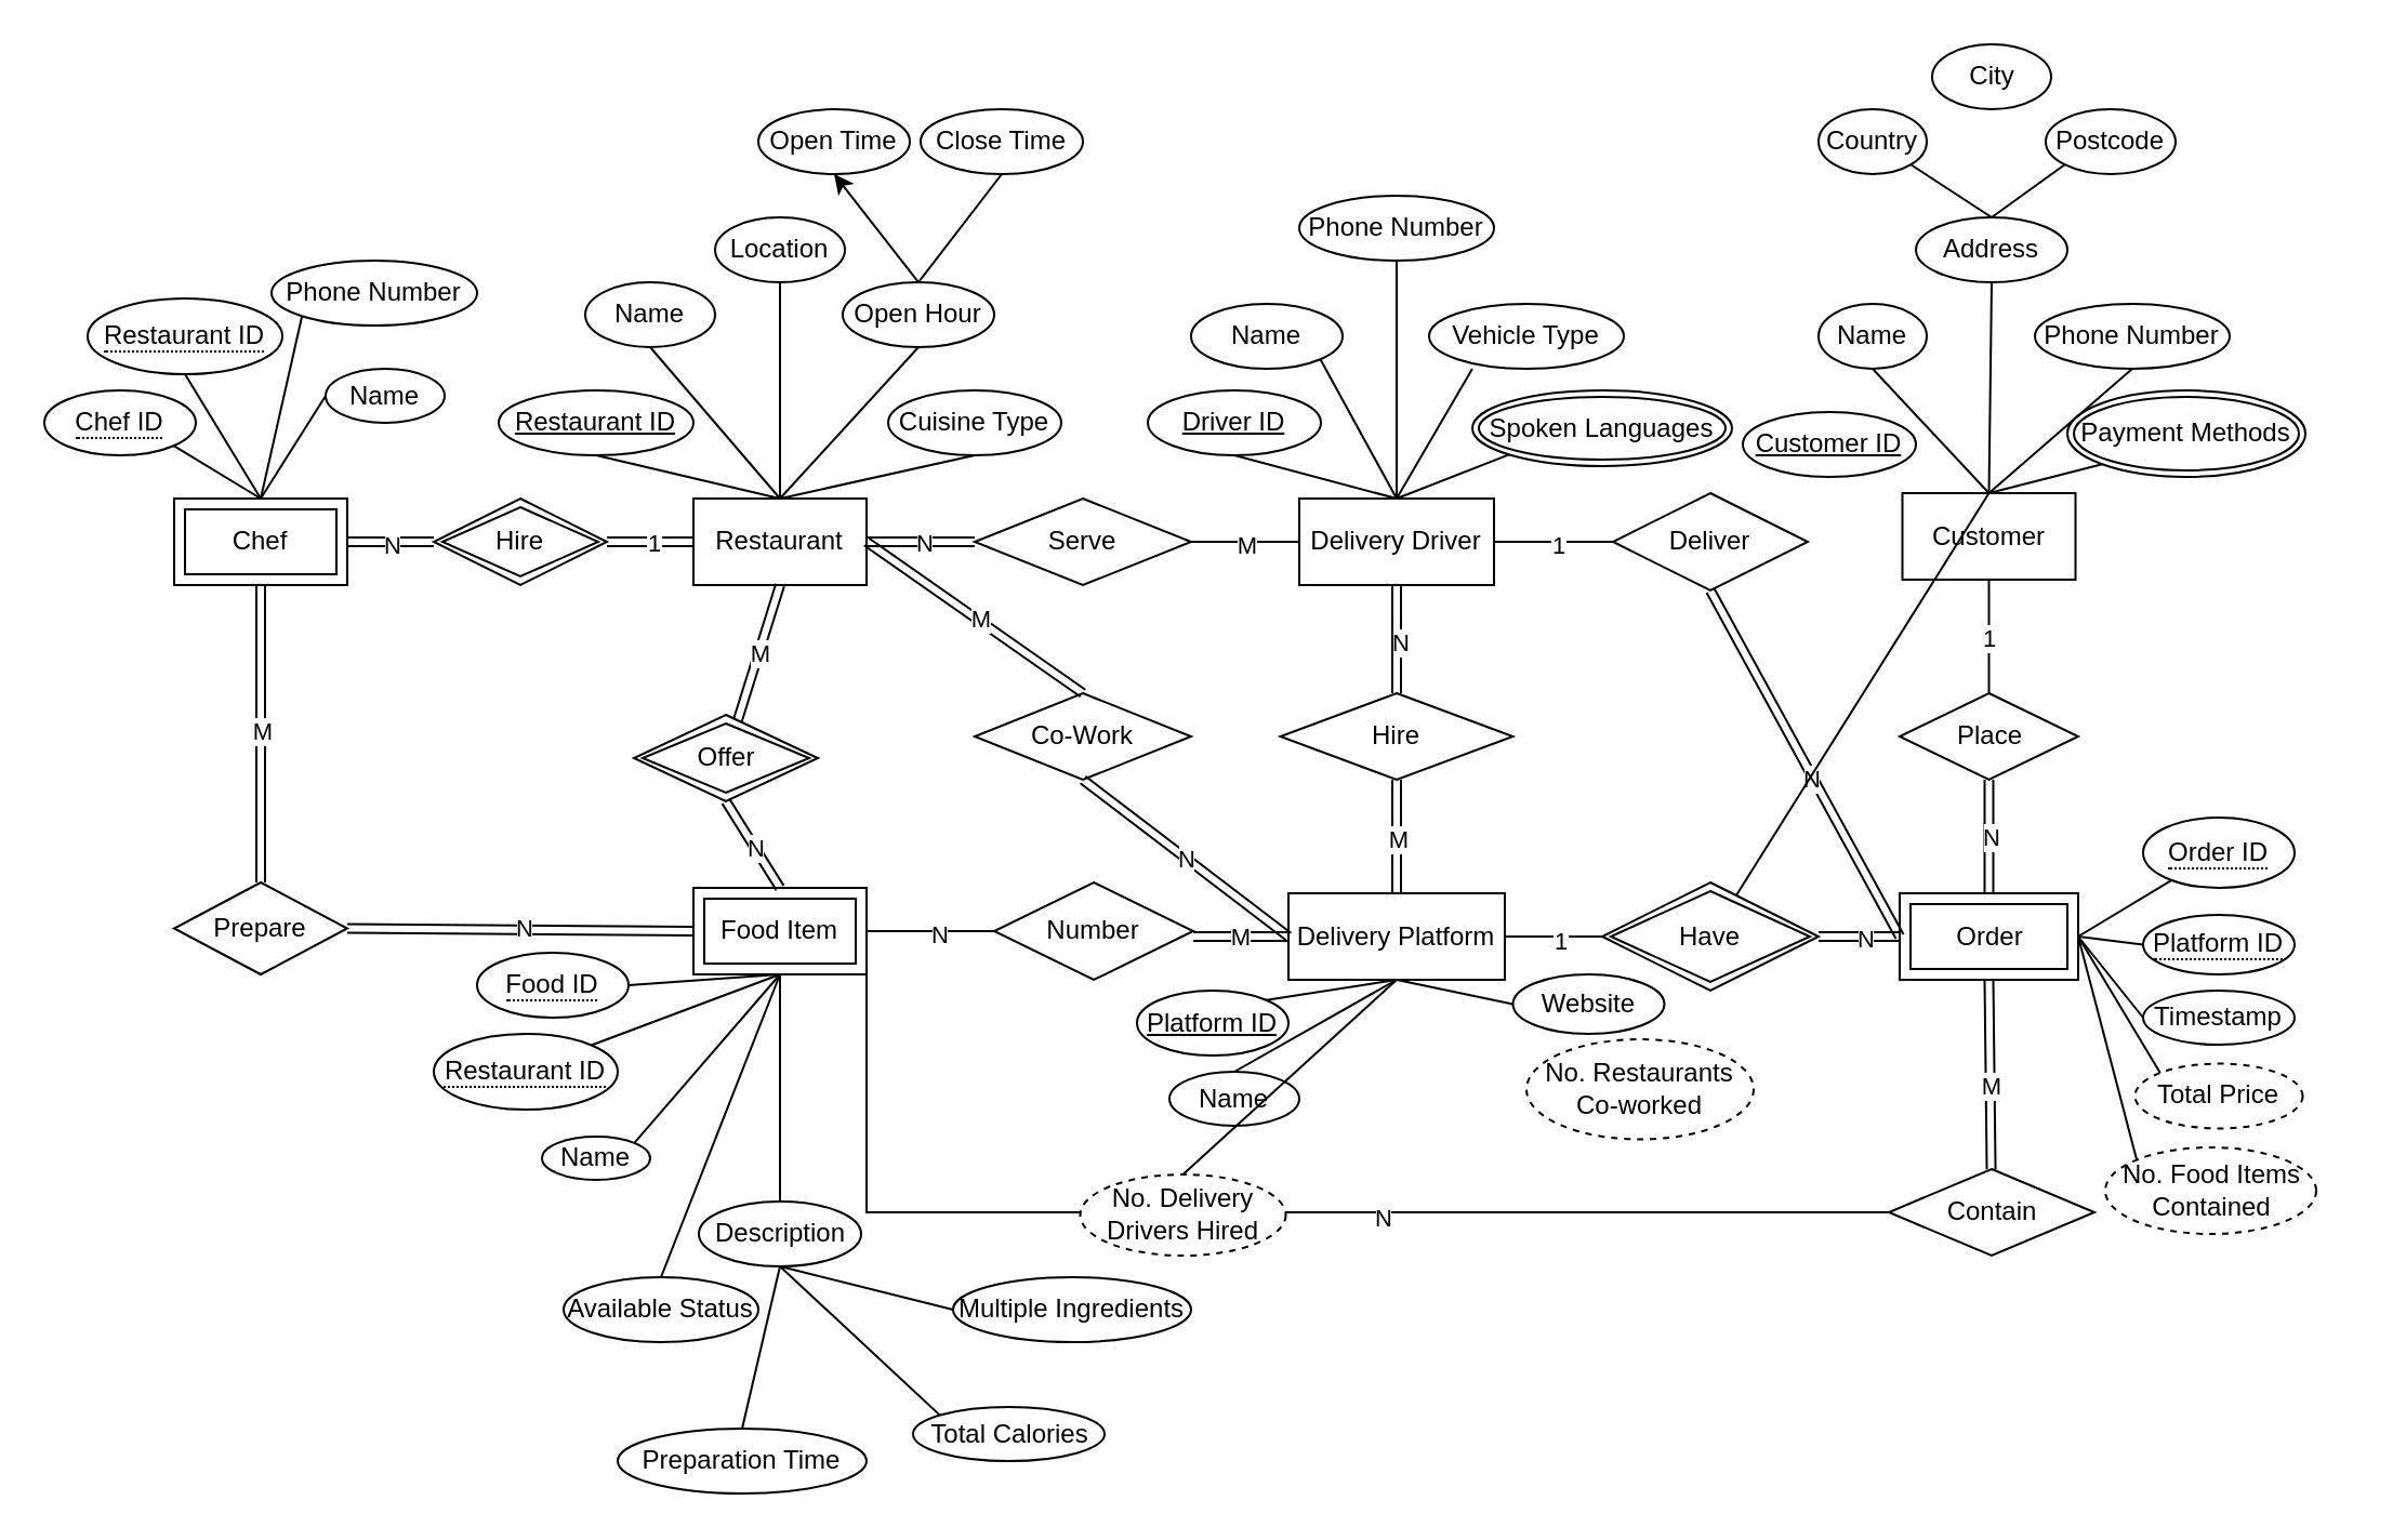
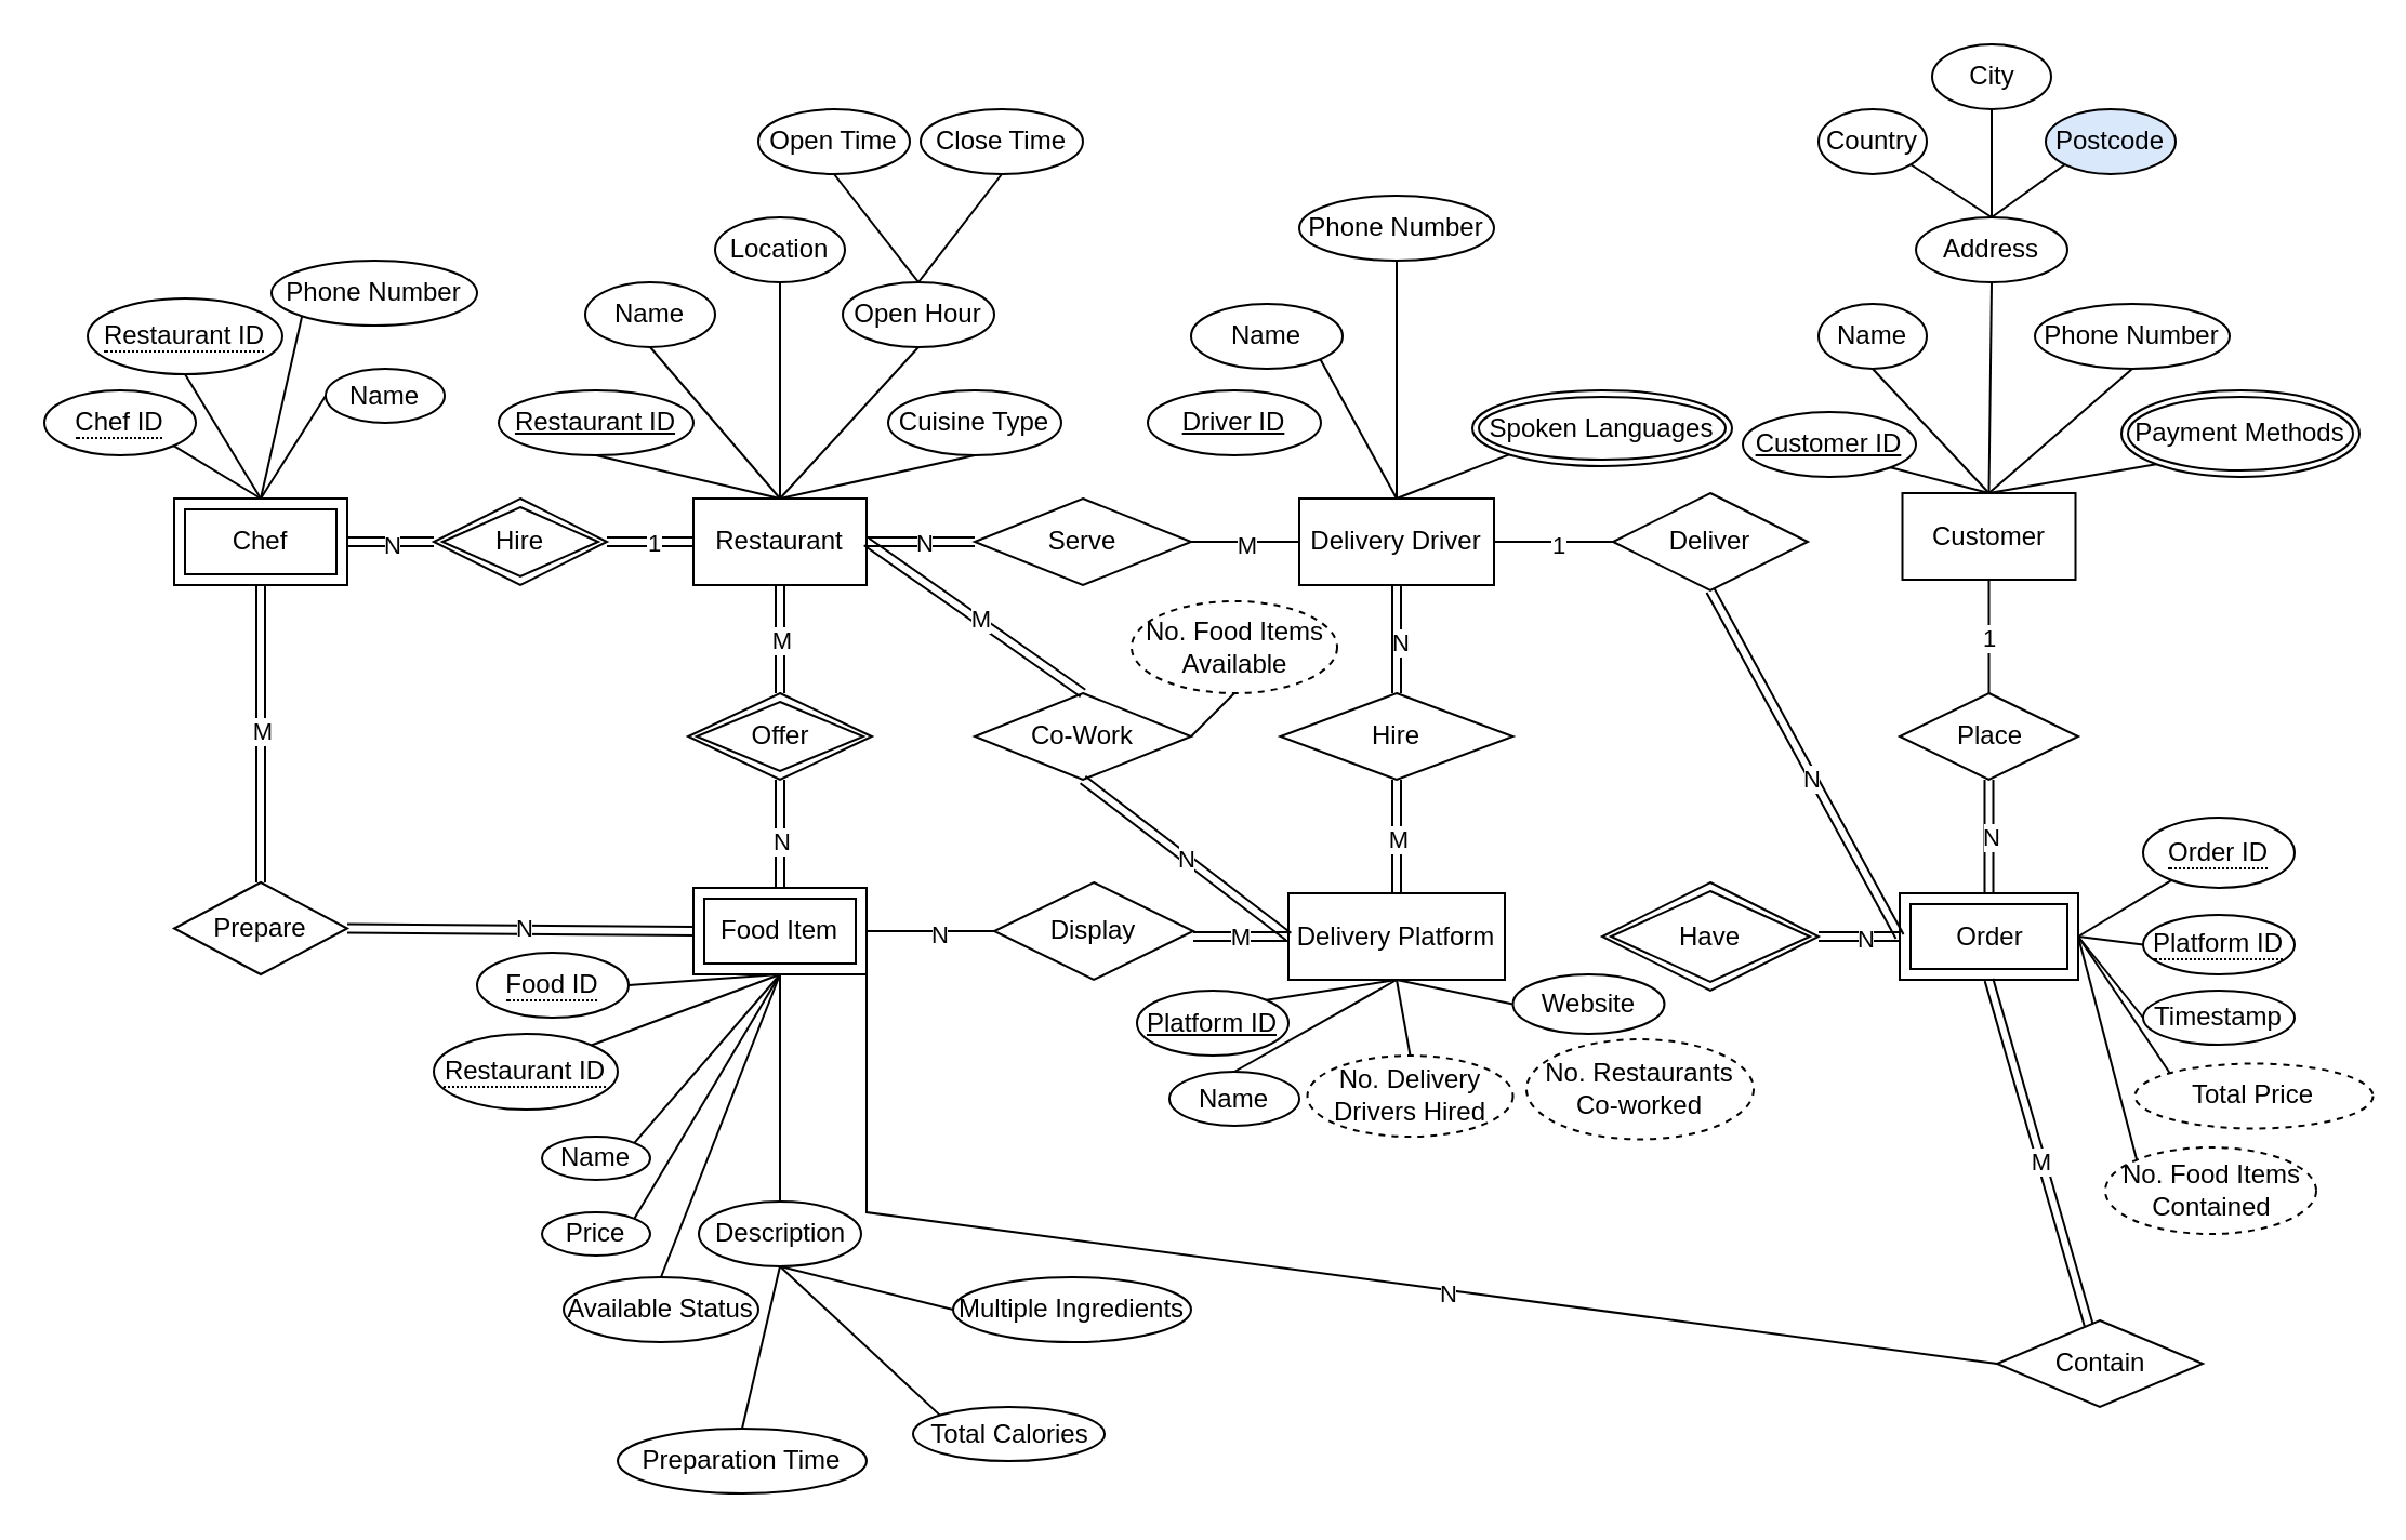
- <mxCell id="94" value="Postcode" style="ellipse;whiteSpace=wrap;html=1;align=center;" vertex="1" parent="1"><mxGeometry x="945" y="50" width="60" height="30" as="geometry" /></mxCell>
+ <mxCell id="94" value="Postcode" style="ellipse;whiteSpace=wrap;html=1;align=center;fillColor=#dae8fc;" vertex="1" parent="1"><mxGeometry x="945" y="50" width="60" height="30" as="geometry" /></mxCell>
+ <mxCell id="102" value="" style="endArrow=none;html=1;rounded=0;entryX=0.5;entryY=1;entryDx=0;entryDy=0;" edge="1" parent="1" source="91" target="93"><mxGeometry relative="1" as="geometry"><mxPoint x="920" y="400" as="sourcePoint" /><mxPoint x="1080" y="400" as="targetPoint" /></mxGeometry></mxCell>
- <mxCell id="74" value="" style="endArrow=classic;html=1;rounded=0;entryX=0.5;entryY=1;entryDx=0;entryDy=0;exitX=0.5;exitY=0;exitDx=0;exitDy=0;" edge="1" parent="1" source="70" target="72"><mxGeometry relative="1" as="geometry"><mxPoint x="420" y="400" as="sourcePoint" /><mxPoint x="580" y="400" as="targetPoint" /></mxGeometry></mxCell>
+ <mxCell id="74" value="" style="endArrow=none;html=1;rounded=0;entryX=0.5;entryY=1;entryDx=0;entryDy=0;exitX=0.5;exitY=0;exitDx=0;exitDy=0;" edge="1" parent="1" source="70" target="72"><mxGeometry relative="1" as="geometry"><mxPoint x="420" y="400" as="sourcePoint" /><mxPoint x="580" y="400" as="targetPoint" /></mxGeometry></mxCell>
- <mxCell id="82" value="Vehicle Type" style="ellipse;whiteSpace=wrap;html=1;align=center;" vertex="1" parent="1"><mxGeometry x="660" y="140" width="90" height="30" as="geometry" /></mxCell>
- <mxCell id="86" value="" style="endArrow=none;html=1;rounded=0;entryX=0.222;entryY=1;entryDx=0;entryDy=0;entryPerimeter=0;exitX=0.5;exitY=0;exitDx=0;exitDy=0;" edge="1" parent="1" source="2" target="82"><mxGeometry relative="1" as="geometry"><mxPoint x="580" y="400" as="sourcePoint" /><mxPoint x="740" y="400" as="targetPoint" /></mxGeometry></mxCell>
- <mxCell id="95" value="Payment Methods" style="ellipse;shape=doubleEllipse;margin=3;whiteSpace=wrap;html=1;align=center;" vertex="1" parent="1"><mxGeometry x="955" y="180" width="110" height="40" as="geometry" /></mxCell>
+ <mxCell id="95" value="Payment Methods" style="ellipse;shape=doubleEllipse;margin=3;whiteSpace=wrap;html=1;align=center;" vertex="1" parent="1"><mxGeometry x="980" y="180" width="110" height="40" as="geometry" /></mxCell>
- <mxCell id="79" value="" style="endArrow=none;html=1;rounded=0;entryX=0.5;entryY=1;entryDx=0;entryDy=0;exitX=0.5;exitY=0;exitDx=0;exitDy=0;" edge="1" parent="1" source="2" target="78"><mxGeometry relative="1" as="geometry"><mxPoint x="580" y="400" as="sourcePoint" /><mxPoint x="740" y="400" as="targetPoint" /></mxGeometry></mxCell>
- <mxCell id="96" value="" style="endArrow=none;html=1;rounded=0;exitX=0.5;exitY=0;exitDx=0;exitDy=0;" edge="1" parent="1" source="4" target="23"><mxGeometry relative="1" as="geometry"><mxPoint x="920" y="400" as="sourcePoint" /><mxPoint x="1080" y="400" as="targetPoint" /></mxGeometry></mxCell>
+ <mxCell id="96" value="" style="endArrow=none;html=1;rounded=0;entryX=1;entryY=1;entryDx=0;entryDy=0;exitX=0.5;exitY=0;exitDx=0;exitDy=0;" edge="1" parent="1" source="4" target="88"><mxGeometry relative="1" as="geometry"><mxPoint x="920" y="400" as="sourcePoint" /><mxPoint x="1080" y="400" as="targetPoint" /></mxGeometry></mxCell>
+ <mxCell id="141" value="No. Food Items Available" style="ellipse;whiteSpace=wrap;html=1;align=center;dashed=1;" vertex="1" parent="1"><mxGeometry x="522.5" y="277.5" width="95" height="42.5" as="geometry" /></mxCell>
+ <mxCell id="142" value="" style="endArrow=none;html=1;rounded=0;entryX=0.5;entryY=1;entryDx=0;entryDy=0;exitX=1;exitY=0.5;exitDx=0;exitDy=0;" edge="1" parent="1" source="16" target="141"><mxGeometry relative="1" as="geometry"><mxPoint x="570" y="420" as="sourcePoint" /><mxPoint x="730" y="420" as="targetPoint" /></mxGeometry></mxCell>
- <mxCell id="38" value="Offer" style="shape=rhombus;double=1;perimeter=rhombusPerimeter;whiteSpace=wrap;html=1;align=center;" vertex="1" parent="1"><mxGeometry x="292.5" y="330" width="85" height="40" as="geometry" /></mxCell>
+ <mxCell id="38" value="Offer" style="shape=rhombus;double=1;perimeter=rhombusPerimeter;whiteSpace=wrap;html=1;align=center;" vertex="1" parent="1"><mxGeometry x="317.5" y="320" width="85" height="40" as="geometry" /></mxCell>
- <mxCell id="43" value="Number" style="shape=rhombus;perimeter=rhombusPerimeter;whiteSpace=wrap;html=1;align=center;" vertex="1" parent="1"><mxGeometry x="459" y="407.5" width="92" height="45" as="geometry" /></mxCell>
+ <mxCell id="43" value="Display" style="shape=rhombus;perimeter=rhombusPerimeter;whiteSpace=wrap;html=1;align=center;" vertex="1" parent="1"><mxGeometry x="459" y="407.5" width="92" height="45" as="geometry" /></mxCell>
- <mxCell id="30" value="" style="endArrow=none;html=1;rounded=0;entryX=1;entryY=0.5;entryDx=0;entryDy=0;exitX=0;exitY=0.5;exitDx=0;exitDy=0;" edge="1" parent="1" source="23" target="10"><mxGeometry relative="1" as="geometry"><mxPoint x="570" y="410" as="sourcePoint" /><mxPoint x="730" y="410" as="targetPoint" /></mxGeometry></mxCell>
- <mxCell id="31" value="1" style="edgeLabel;html=1;align=center;verticalAlign=middle;resizable=0;points=[];" vertex="1" connectable="0" parent="30"><mxGeometry x="-0.099" y="2" relative="1" as="geometry"><mxPoint as="offset" /></mxGeometry></mxCell>
- <mxCell id="116" value="Total Price" style="ellipse;whiteSpace=wrap;html=1;align=center;dashed=1;" vertex="1" parent="1"><mxGeometry x="986.25" y="491.25" width="77.5" height="30" as="geometry" /></mxCell>
+ <mxCell id="116" value="Total Price" style="ellipse;whiteSpace=wrap;html=1;align=center;dashed=1;" vertex="1" parent="1"><mxGeometry x="986.25" y="491.25" width="110" height="30" as="geometry" /></mxCell>
+ <mxCell id="135" value="" style="endArrow=none;html=1;rounded=0;entryX=0.5;entryY=1;entryDx=0;entryDy=0;exitX=1;exitY=0;exitDx=0;exitDy=0;" edge="1" parent="1" source="126" target="32"><mxGeometry relative="1" as="geometry"><mxPoint x="390" y="400" as="sourcePoint" /><mxPoint x="550" y="400" as="targetPoint" /></mxGeometry></mxCell>
- <mxCell id="33" value="Contain" style="shape=rhombus;perimeter=rhombusPerimeter;whiteSpace=wrap;html=1;align=center;" vertex="1" parent="1"><mxGeometry x="872.5" y="540" width="95" height="40" as="geometry" /></mxCell>
+ <mxCell id="33" value="Contain" style="shape=rhombus;perimeter=rhombusPerimeter;whiteSpace=wrap;html=1;align=center;" vertex="1" parent="1"><mxGeometry x="922.5" y="610" width="95" height="40" as="geometry" /></mxCell>
- <mxCell id="107" value="No. Delivery Drivers Hired" style="ellipse;whiteSpace=wrap;html=1;align=center;dashed=1;" vertex="1" parent="1"><mxGeometry x="498.75" y="542.5" width="95" height="37.5" as="geometry" /></mxCell>
+ <mxCell id="107" value="No. Delivery Drivers Hired" style="ellipse;whiteSpace=wrap;html=1;align=center;dashed=1;" vertex="1" parent="1"><mxGeometry x="603.75" y="487.5" width="95" height="37.5" as="geometry" /></mxCell>
+ <mxCell id="126" value="Price" style="ellipse;whiteSpace=wrap;html=1;align=center;" vertex="1" parent="1"><mxGeometry x="250" y="560" width="50" height="20" as="geometry" /></mxCell>
